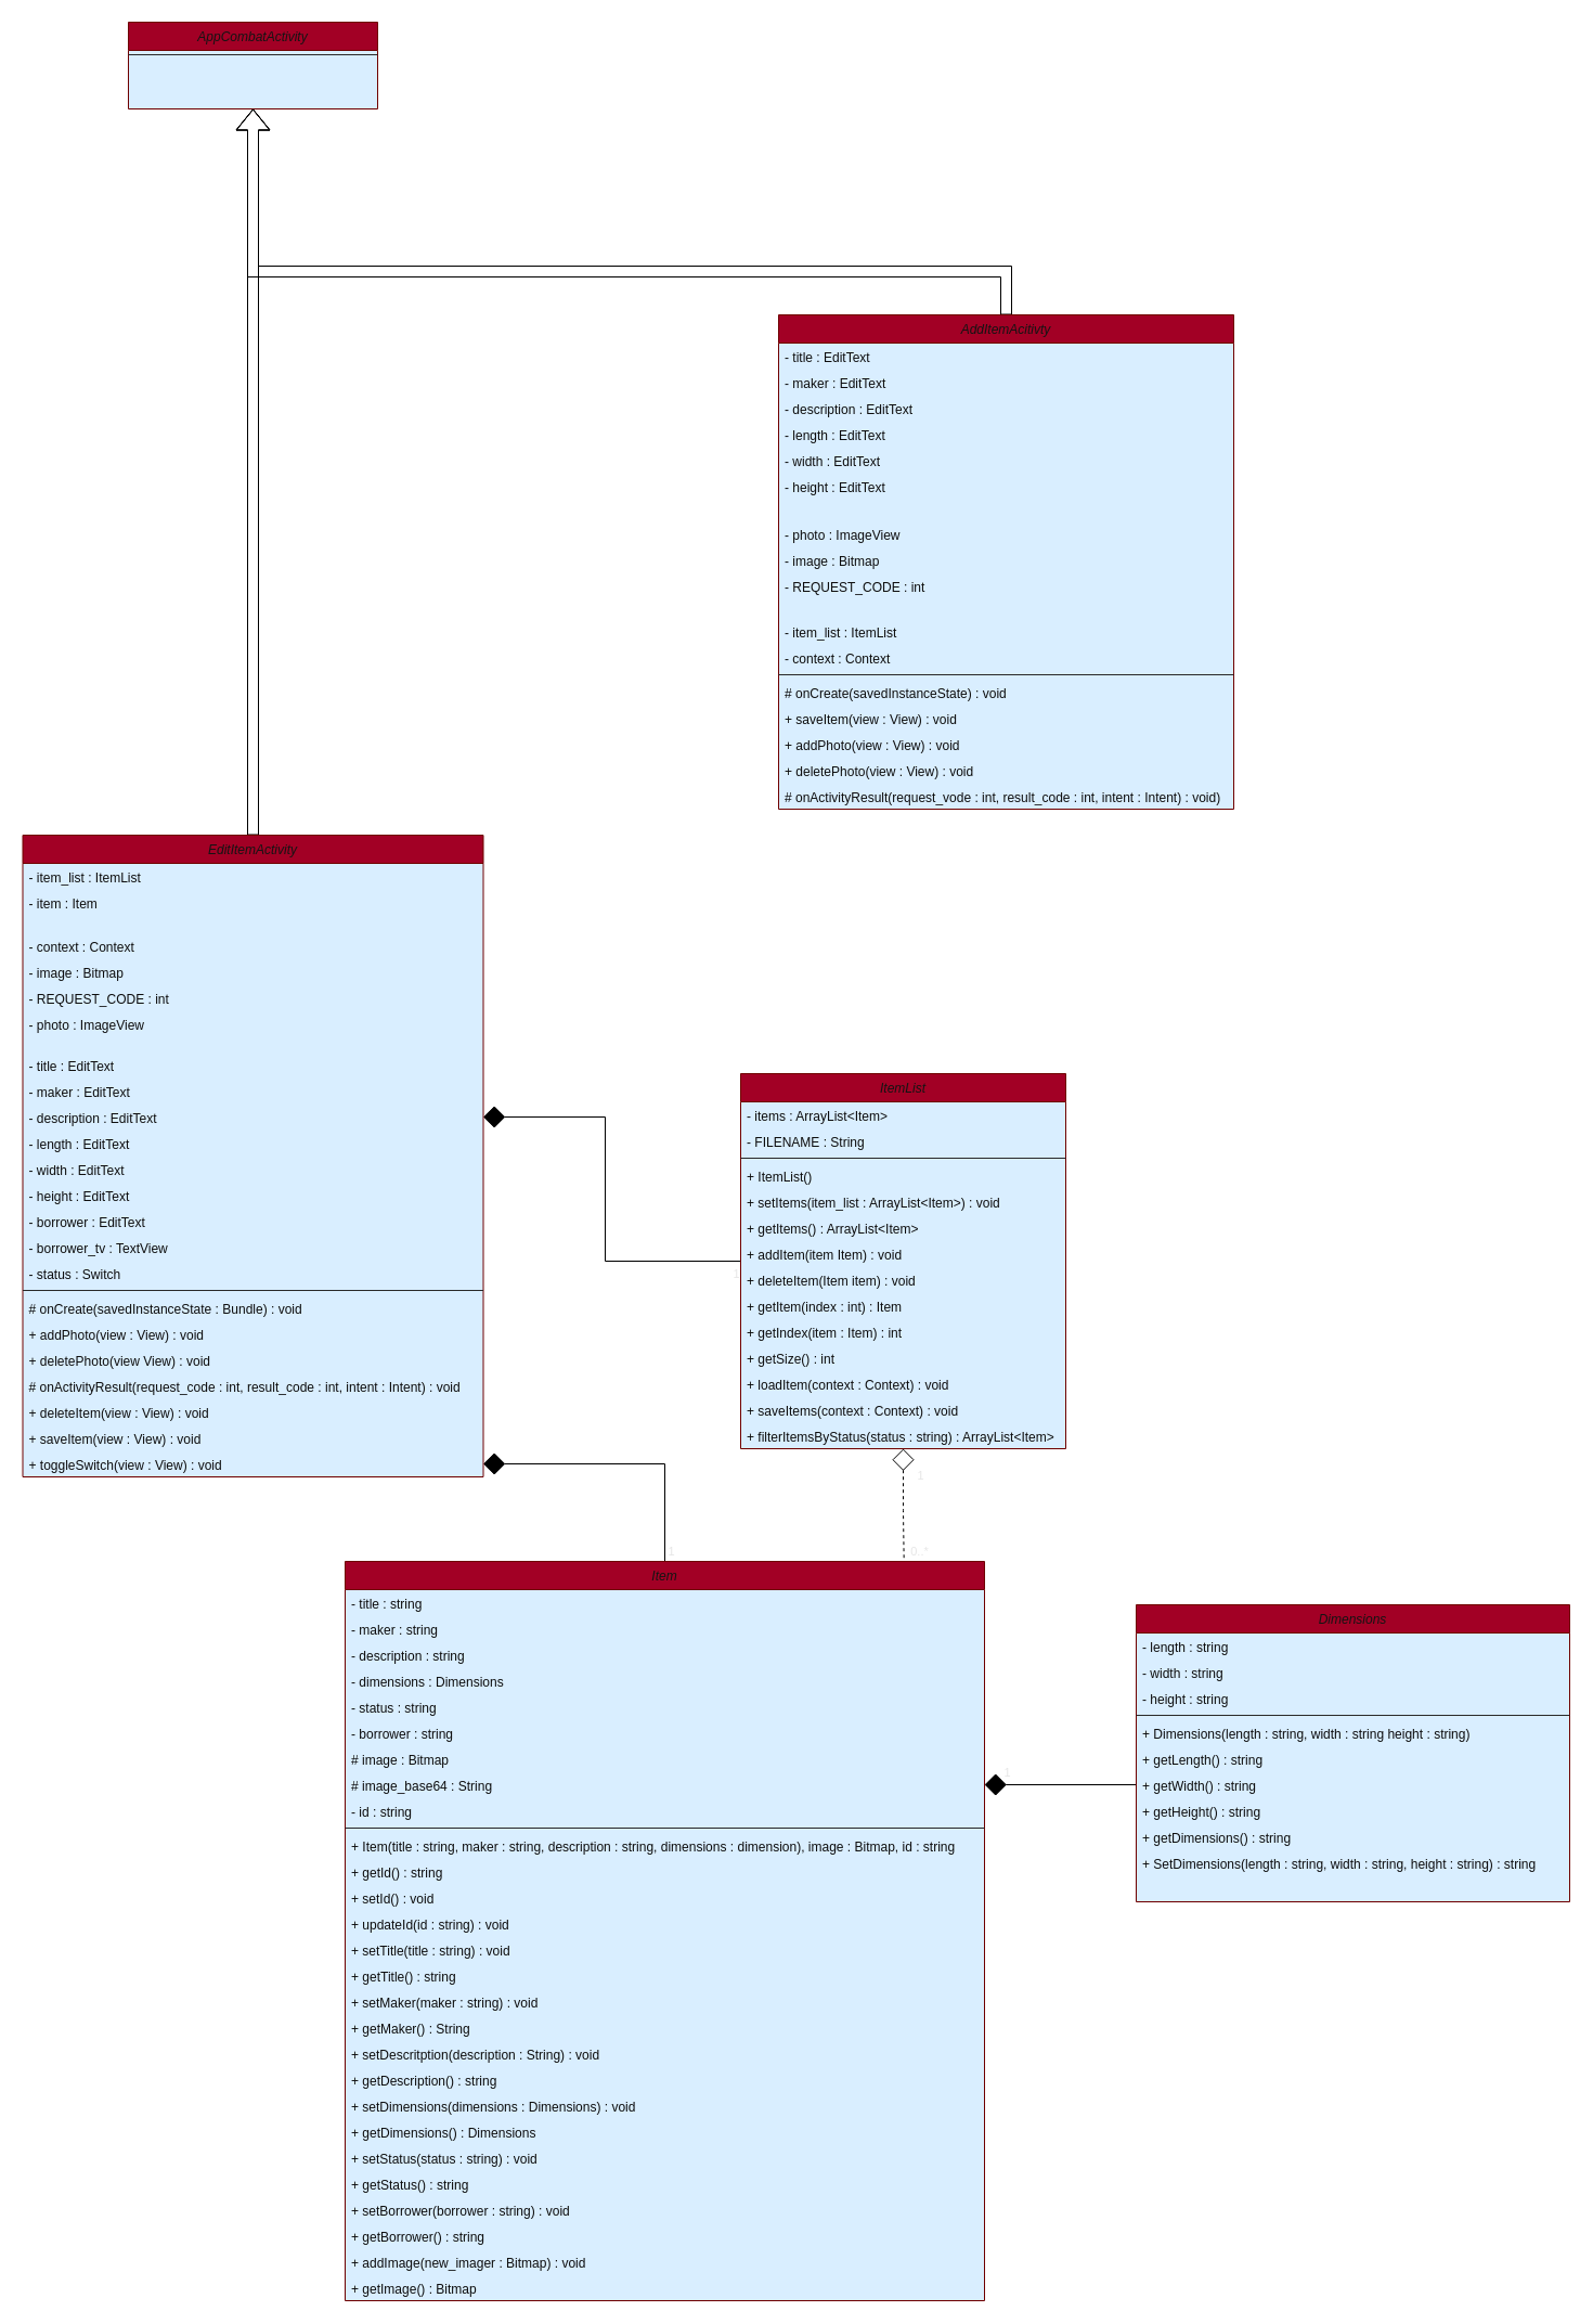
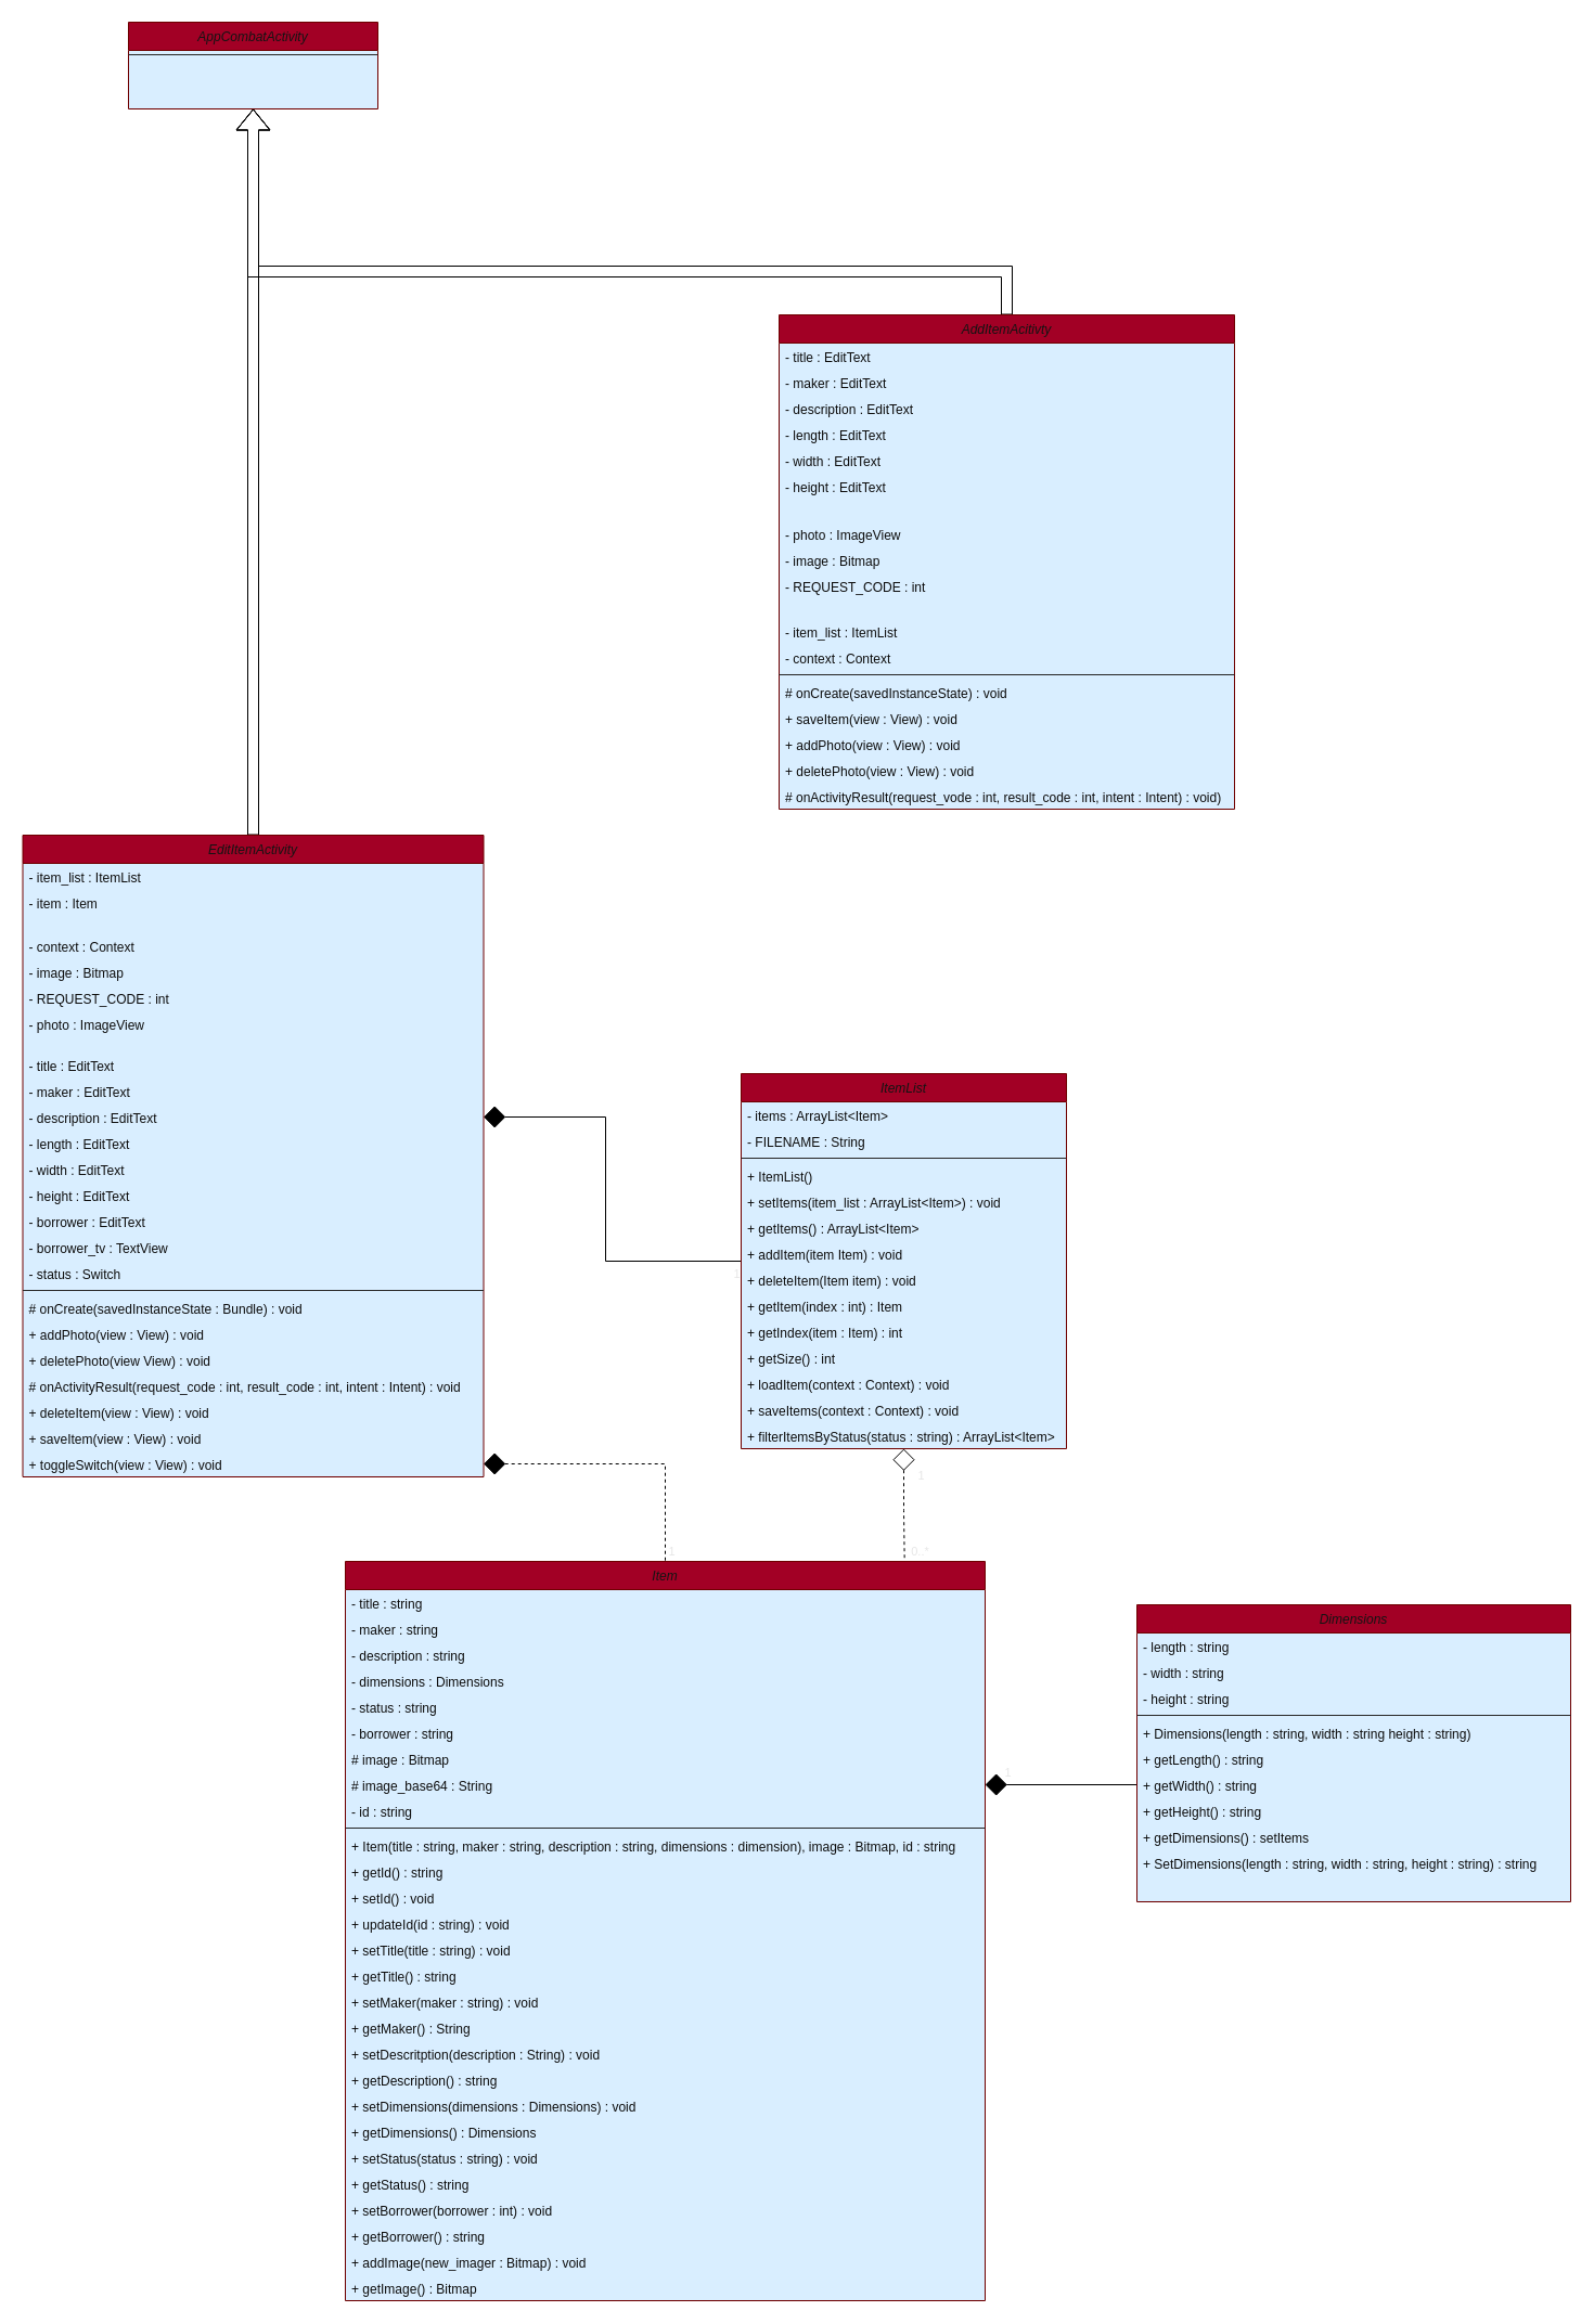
- <mxCell id="7" style="edgeStyle=orthogonalEdgeStyle;rounded=0;orthogonalLoop=1;jettySize=auto;html=1;entryX=0.5;entryY=0;entryDx=0;entryDy=0;fontColor=#E6E6E6;startArrow=diamond;startFill=1;endArrow=none;endFill=0;startSize=18;elbow=vertical;exitX=1;exitY=0.5;exitDx=0;exitDy=0;" parent="1" source="112" target="49" edge="1"><mxGeometry relative="1" as="geometry"><mxPoint x="248" y="1510" as="sourcePoint" /></mxGeometry></mxCell>
+ <mxCell id="7" style="edgeStyle=orthogonalEdgeStyle;rounded=0;orthogonalLoop=1;jettySize=auto;html=1;entryX=0.5;entryY=0;entryDx=0;entryDy=0;fontColor=#E6E6E6;startArrow=diamond;startFill=1;endArrow=none;endFill=0;startSize=18;elbow=vertical;exitX=1;exitY=0.5;exitDx=0;exitDy=0;dashed=1;" parent="1" source="112" target="49" edge="1"><mxGeometry relative="1" as="geometry"><mxPoint x="248" y="1510" as="sourcePoint" /></mxGeometry></mxCell>
- <mxCell id="87" value="+ getDimensions() : string" style="text;strokeColor=none;fillColor=none;align=left;verticalAlign=top;spacingLeft=4;spacingRight=4;overflow=hidden;rotatable=0;points=[[0,0.5],[1,0.5]];portConstraint=eastwest;fontColor=#0D0D0D;" parent="78" vertex="1"><mxGeometry y="202" width="400" height="24" as="geometry" /></mxCell>
+ <mxCell id="87" value="+ getDimensions() : setItems" style="text;strokeColor=none;fillColor=none;align=left;verticalAlign=top;spacingLeft=4;spacingRight=4;overflow=hidden;rotatable=0;points=[[0,0.5],[1,0.5]];portConstraint=eastwest;fontColor=#0D0D0D;" parent="78" vertex="1"><mxGeometry y="202" width="400" height="24" as="geometry" /></mxCell>
- <mxCell id="74" value="+ setBorrower(borrower : string) : void" style="text;strokeColor=none;fillColor=none;align=left;verticalAlign=top;spacingLeft=4;spacingRight=4;overflow=hidden;rotatable=0;points=[[0,0.5],[1,0.5]];portConstraint=eastwest;fontColor=#0D0D0D;" parent="49" vertex="1"><mxGeometry y="586" width="590" height="24" as="geometry" /></mxCell>
+ <mxCell id="74" value="+ setBorrower(borrower : int) : void" style="text;strokeColor=none;fillColor=none;align=left;verticalAlign=top;spacingLeft=4;spacingRight=4;overflow=hidden;rotatable=0;points=[[0,0.5],[1,0.5]];portConstraint=eastwest;fontColor=#0D0D0D;" parent="49" vertex="1"><mxGeometry y="586" width="590" height="24" as="geometry" /></mxCell>
